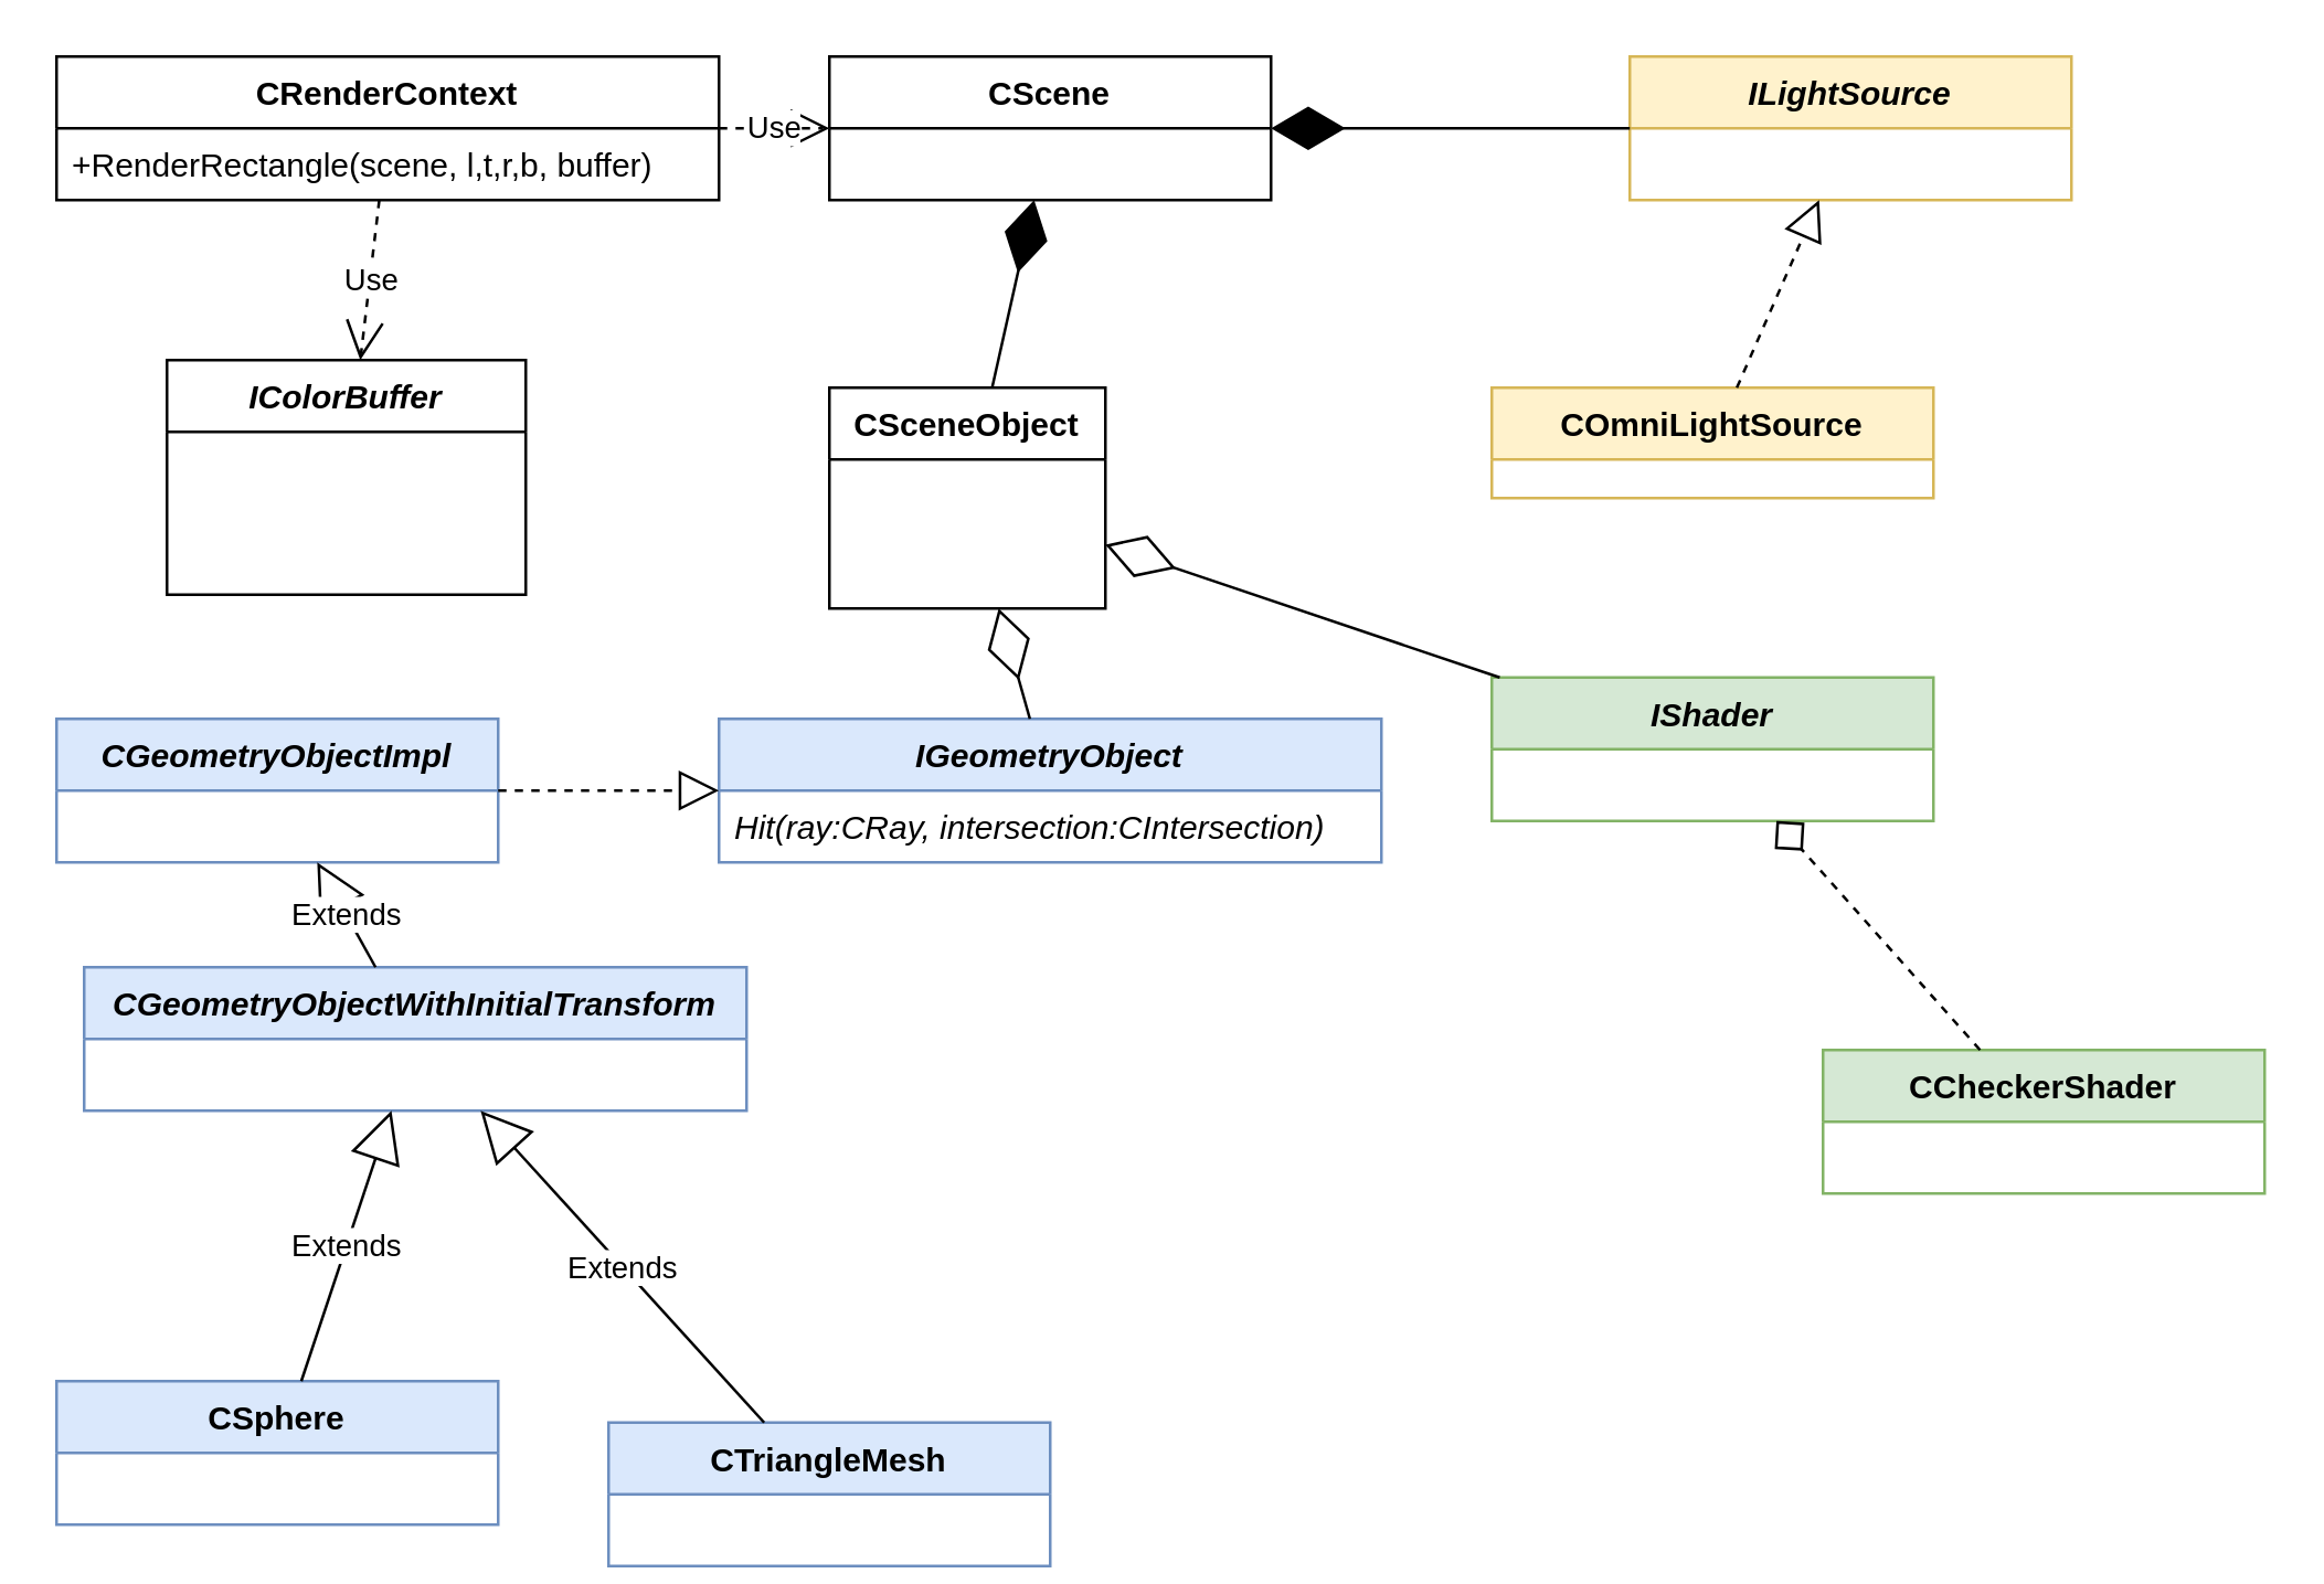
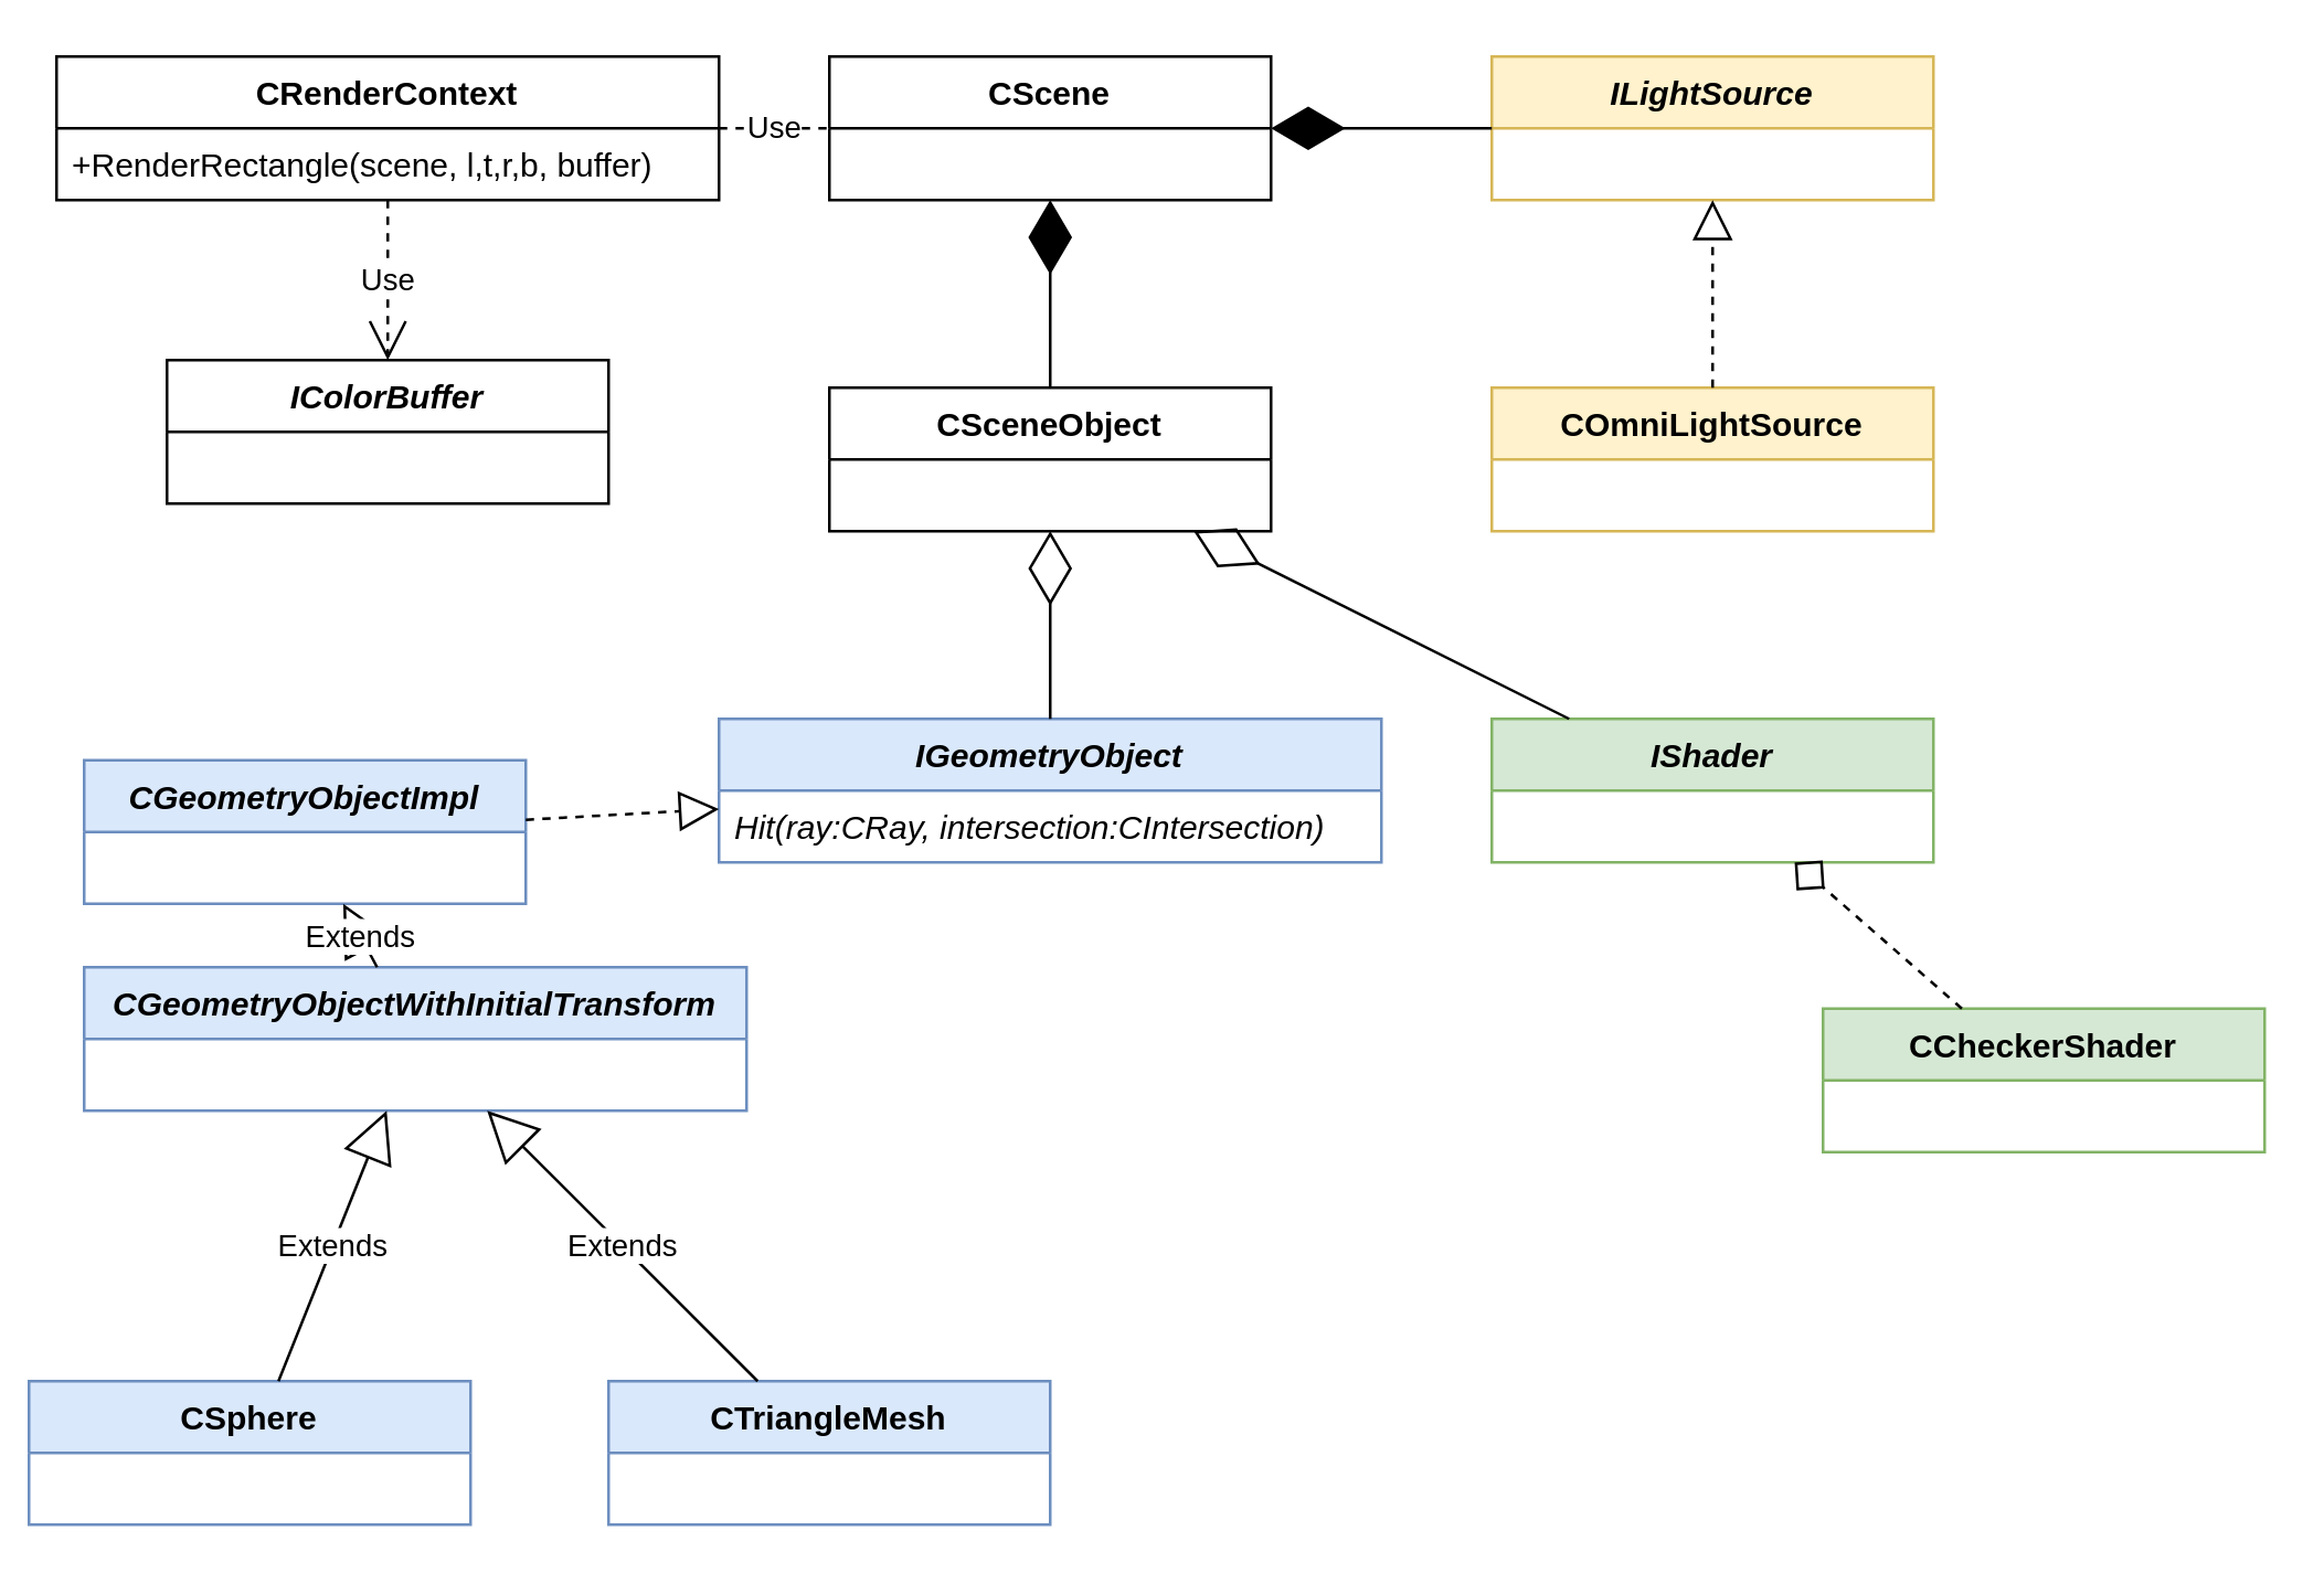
- <mxCell id="5" value="Use" style="endArrow=open;endSize=12;dashed=1;html=1;rounded=0;" edge="1" parent="1" source="2" target="4"><mxGeometry width="160" relative="1" as="geometry"><mxPoint x="300" y="180" as="sourcePoint" /><mxPoint x="460" y="180" as="targetPoint" /></mxGeometry></mxCell>
+ <mxCell id="5" value="Use" style="endArrow=none;endSize=12;dashed=1;html=1;rounded=0;" edge="1" parent="1" source="2" target="4"><mxGeometry width="160" relative="1" as="geometry"><mxPoint x="300" y="180" as="sourcePoint" /><mxPoint x="460" y="180" as="targetPoint" /></mxGeometry></mxCell>
- <mxCell id="9" value="ILightSource" style="swimlane;fontStyle=3;align=center;verticalAlign=top;childLayout=stackLayout;horizontal=1;startSize=26;horizontalStack=0;resizeParent=1;resizeParentMax=0;resizeLast=0;collapsible=1;marginBottom=0;whiteSpace=wrap;html=1;fillColor=#fff2cc;strokeColor=#d6b656;" vertex="1" parent="1"><mxGeometry x="590" y="20" width="160" height="52" as="geometry" /></mxCell>
+ <mxCell id="9" value="ILightSource" style="swimlane;fontStyle=3;align=center;verticalAlign=top;childLayout=stackLayout;horizontal=1;startSize=26;horizontalStack=0;resizeParent=1;resizeParentMax=0;resizeLast=0;collapsible=1;marginBottom=0;whiteSpace=wrap;html=1;fillColor=#fff2cc;strokeColor=#d6b656;" vertex="1" parent="1"><mxGeometry x="540" y="20" width="160" height="52" as="geometry" /></mxCell>
- <mxCell id="27" value="&lt;span style=&quot;font-style: normal;&quot;&gt;COmniLightSource&lt;/span&gt;" style="swimlane;fontStyle=3;align=center;verticalAlign=top;childLayout=stackLayout;horizontal=1;startSize=26;horizontalStack=0;resizeParent=1;resizeParentMax=0;resizeLast=0;collapsible=1;marginBottom=0;whiteSpace=wrap;html=1;fillColor=#fff2cc;strokeColor=#d6b656;" vertex="1" parent="1"><mxGeometry x="540" y="140" width="160" height="40" as="geometry" /></mxCell>
+ <mxCell id="27" value="&lt;span style=&quot;font-style: normal;&quot;&gt;COmniLightSource&lt;/span&gt;" style="swimlane;fontStyle=3;align=center;verticalAlign=top;childLayout=stackLayout;horizontal=1;startSize=26;horizontalStack=0;resizeParent=1;resizeParentMax=0;resizeLast=0;collapsible=1;marginBottom=0;whiteSpace=wrap;html=1;fillColor=#fff2cc;strokeColor=#d6b656;" vertex="1" parent="1"><mxGeometry x="540" y="140" width="160" height="52" as="geometry" /></mxCell>
- <mxCell id="6" value="IColorBuffer" style="swimlane;fontStyle=3;align=center;verticalAlign=top;childLayout=stackLayout;horizontal=1;startSize=26;horizontalStack=0;resizeParent=1;resizeParentMax=0;resizeLast=0;collapsible=1;marginBottom=0;whiteSpace=wrap;html=1;" vertex="1" parent="1"><mxGeometry x="60" y="130" width="130" height="85" as="geometry" /></mxCell>
+ <mxCell id="6" value="IColorBuffer" style="swimlane;fontStyle=3;align=center;verticalAlign=top;childLayout=stackLayout;horizontal=1;startSize=26;horizontalStack=0;resizeParent=1;resizeParentMax=0;resizeLast=0;collapsible=1;marginBottom=0;whiteSpace=wrap;html=1;" vertex="1" parent="1"><mxGeometry x="60" y="130" width="160" height="52" as="geometry" /></mxCell>
- <mxCell id="8" value="CSceneObject" style="swimlane;fontStyle=1;align=center;verticalAlign=top;childLayout=stackLayout;horizontal=1;startSize=26;horizontalStack=0;resizeParent=1;resizeParentMax=0;resizeLast=0;collapsible=1;marginBottom=0;whiteSpace=wrap;html=1;" vertex="1" parent="1"><mxGeometry x="300" y="140" width="100" height="80" as="geometry" /></mxCell>
+ <mxCell id="8" value="CSceneObject" style="swimlane;fontStyle=1;align=center;verticalAlign=top;childLayout=stackLayout;horizontal=1;startSize=26;horizontalStack=0;resizeParent=1;resizeParentMax=0;resizeLast=0;collapsible=1;marginBottom=0;whiteSpace=wrap;html=1;" vertex="1" parent="1"><mxGeometry x="300" y="140" width="160" height="52" as="geometry" /></mxCell>
- <mxCell id="14" value="&lt;i&gt;IShader&lt;/i&gt;" style="swimlane;fontStyle=1;align=center;verticalAlign=top;childLayout=stackLayout;horizontal=1;startSize=26;horizontalStack=0;resizeParent=1;resizeParentMax=0;resizeLast=0;collapsible=1;marginBottom=0;whiteSpace=wrap;html=1;fillColor=#d5e8d4;strokeColor=#82b366;" vertex="1" parent="1"><mxGeometry x="540" y="245" width="160" height="52" as="geometry" /></mxCell>
+ <mxCell id="14" value="&lt;i&gt;IShader&lt;/i&gt;" style="swimlane;fontStyle=1;align=center;verticalAlign=top;childLayout=stackLayout;horizontal=1;startSize=26;horizontalStack=0;resizeParent=1;resizeParentMax=0;resizeLast=0;collapsible=1;marginBottom=0;whiteSpace=wrap;html=1;fillColor=#d5e8d4;strokeColor=#82b366;" vertex="1" parent="1"><mxGeometry x="540" y="260" width="160" height="52" as="geometry" /></mxCell>
- <mxCell id="17" value="CGeometryObjectImpl" style="swimlane;fontStyle=3;align=center;verticalAlign=top;childLayout=stackLayout;horizontal=1;startSize=26;horizontalStack=0;resizeParent=1;resizeParentMax=0;resizeLast=0;collapsible=1;marginBottom=0;whiteSpace=wrap;html=1;fillColor=#dae8fc;strokeColor=#6c8ebf;" vertex="1" parent="1"><mxGeometry x="20" y="260" width="160" height="52" as="geometry" /></mxCell>
+ <mxCell id="17" value="CGeometryObjectImpl" style="swimlane;fontStyle=3;align=center;verticalAlign=top;childLayout=stackLayout;horizontal=1;startSize=26;horizontalStack=0;resizeParent=1;resizeParentMax=0;resizeLast=0;collapsible=1;marginBottom=0;whiteSpace=wrap;html=1;fillColor=#dae8fc;strokeColor=#6c8ebf;" vertex="1" parent="1"><mxGeometry x="30" y="275" width="160" height="52" as="geometry" /></mxCell>
- <mxCell id="25" value="&lt;span style=&quot;font-style: normal;&quot;&gt;CCheckerShader&lt;/span&gt;" style="swimlane;fontStyle=3;align=center;verticalAlign=top;childLayout=stackLayout;horizontal=1;startSize=26;horizontalStack=0;resizeParent=1;resizeParentMax=0;resizeLast=0;collapsible=1;marginBottom=0;whiteSpace=wrap;html=1;fillColor=#d5e8d4;strokeColor=#82b366;" vertex="1" parent="1"><mxGeometry x="660" y="380" width="160" height="52" as="geometry" /></mxCell>
+ <mxCell id="25" value="&lt;span style=&quot;font-style: normal;&quot;&gt;CCheckerShader&lt;/span&gt;" style="swimlane;fontStyle=3;align=center;verticalAlign=top;childLayout=stackLayout;horizontal=1;startSize=26;horizontalStack=0;resizeParent=1;resizeParentMax=0;resizeLast=0;collapsible=1;marginBottom=0;whiteSpace=wrap;html=1;fillColor=#d5e8d4;strokeColor=#82b366;" vertex="1" parent="1"><mxGeometry x="660" y="365" width="160" height="52" as="geometry" /></mxCell>
- <mxCell id="21" value="CSphere" style="swimlane;fontStyle=1;align=center;verticalAlign=top;childLayout=stackLayout;horizontal=1;startSize=26;horizontalStack=0;resizeParent=1;resizeParentMax=0;resizeLast=0;collapsible=1;marginBottom=0;whiteSpace=wrap;html=1;fillColor=#dae8fc;strokeColor=#6c8ebf;" vertex="1" parent="1"><mxGeometry x="20" y="500" width="160" height="52" as="geometry" /></mxCell>
+ <mxCell id="21" value="CSphere" style="swimlane;fontStyle=1;align=center;verticalAlign=top;childLayout=stackLayout;horizontal=1;startSize=26;horizontalStack=0;resizeParent=1;resizeParentMax=0;resizeLast=0;collapsible=1;marginBottom=0;whiteSpace=wrap;html=1;fillColor=#dae8fc;strokeColor=#6c8ebf;" vertex="1" parent="1"><mxGeometry x="10" y="500" width="160" height="52" as="geometry" /></mxCell>
- <mxCell id="23" value="CTriangleMesh" style="swimlane;fontStyle=1;align=center;verticalAlign=top;childLayout=stackLayout;horizontal=1;startSize=26;horizontalStack=0;resizeParent=1;resizeParentMax=0;resizeLast=0;collapsible=1;marginBottom=0;whiteSpace=wrap;html=1;fillColor=#dae8fc;strokeColor=#6c8ebf;" vertex="1" parent="1"><mxGeometry x="220" y="515" width="160" height="52" as="geometry" /></mxCell>
+ <mxCell id="23" value="CTriangleMesh" style="swimlane;fontStyle=1;align=center;verticalAlign=top;childLayout=stackLayout;horizontal=1;startSize=26;horizontalStack=0;resizeParent=1;resizeParentMax=0;resizeLast=0;collapsible=1;marginBottom=0;whiteSpace=wrap;html=1;fillColor=#dae8fc;strokeColor=#6c8ebf;" vertex="1" parent="1"><mxGeometry x="220" y="500" width="160" height="52" as="geometry" /></mxCell>
